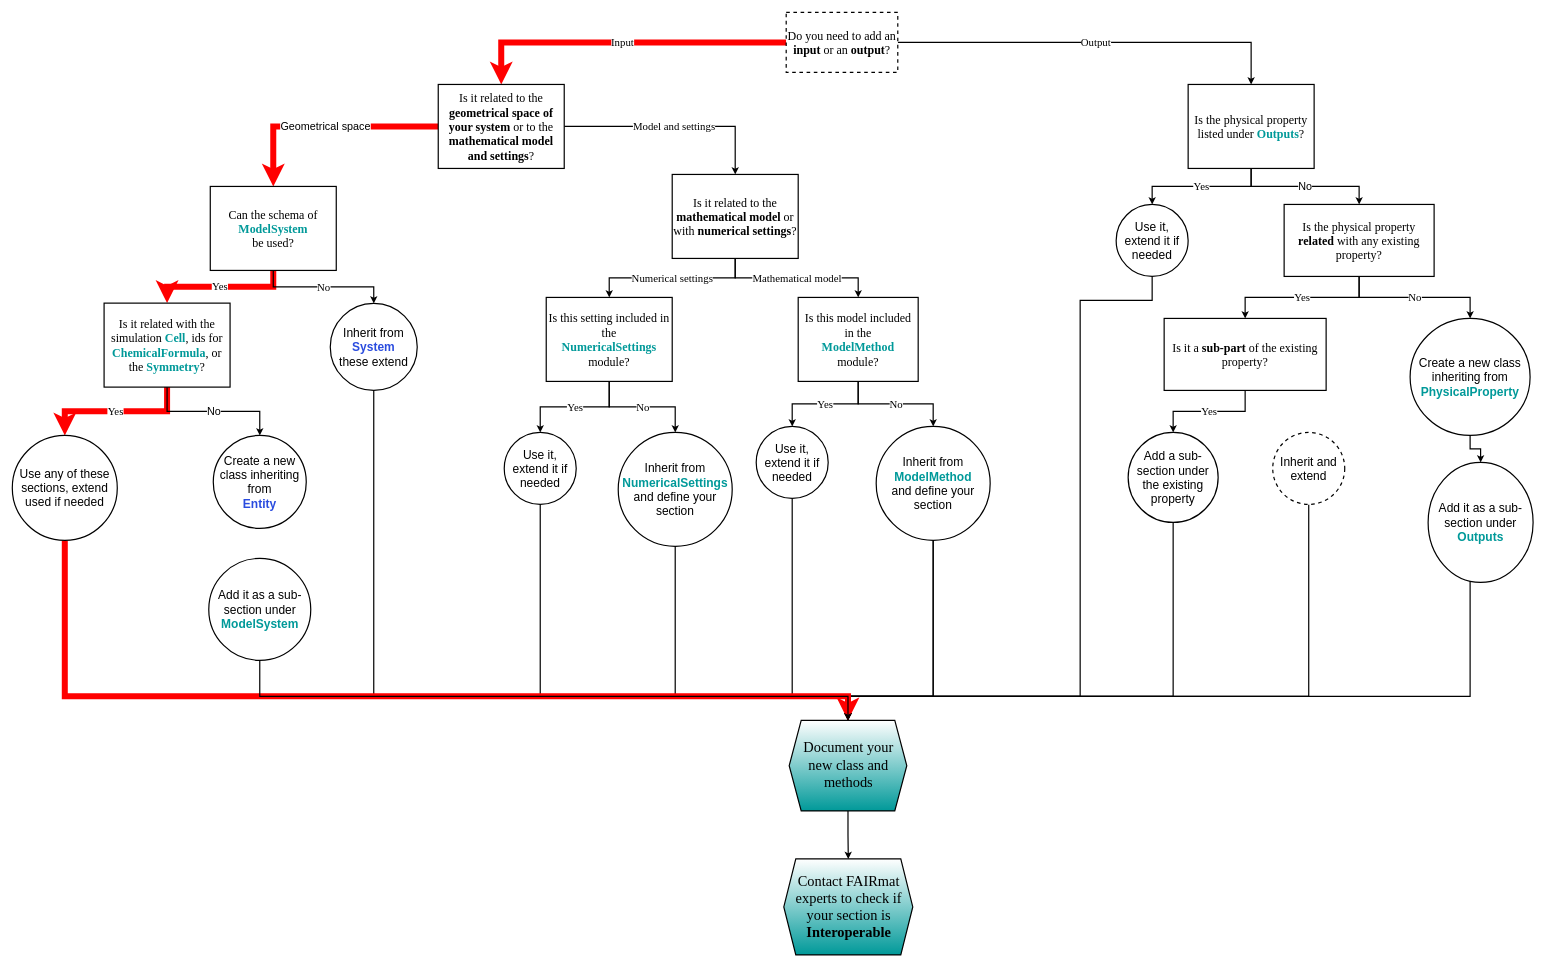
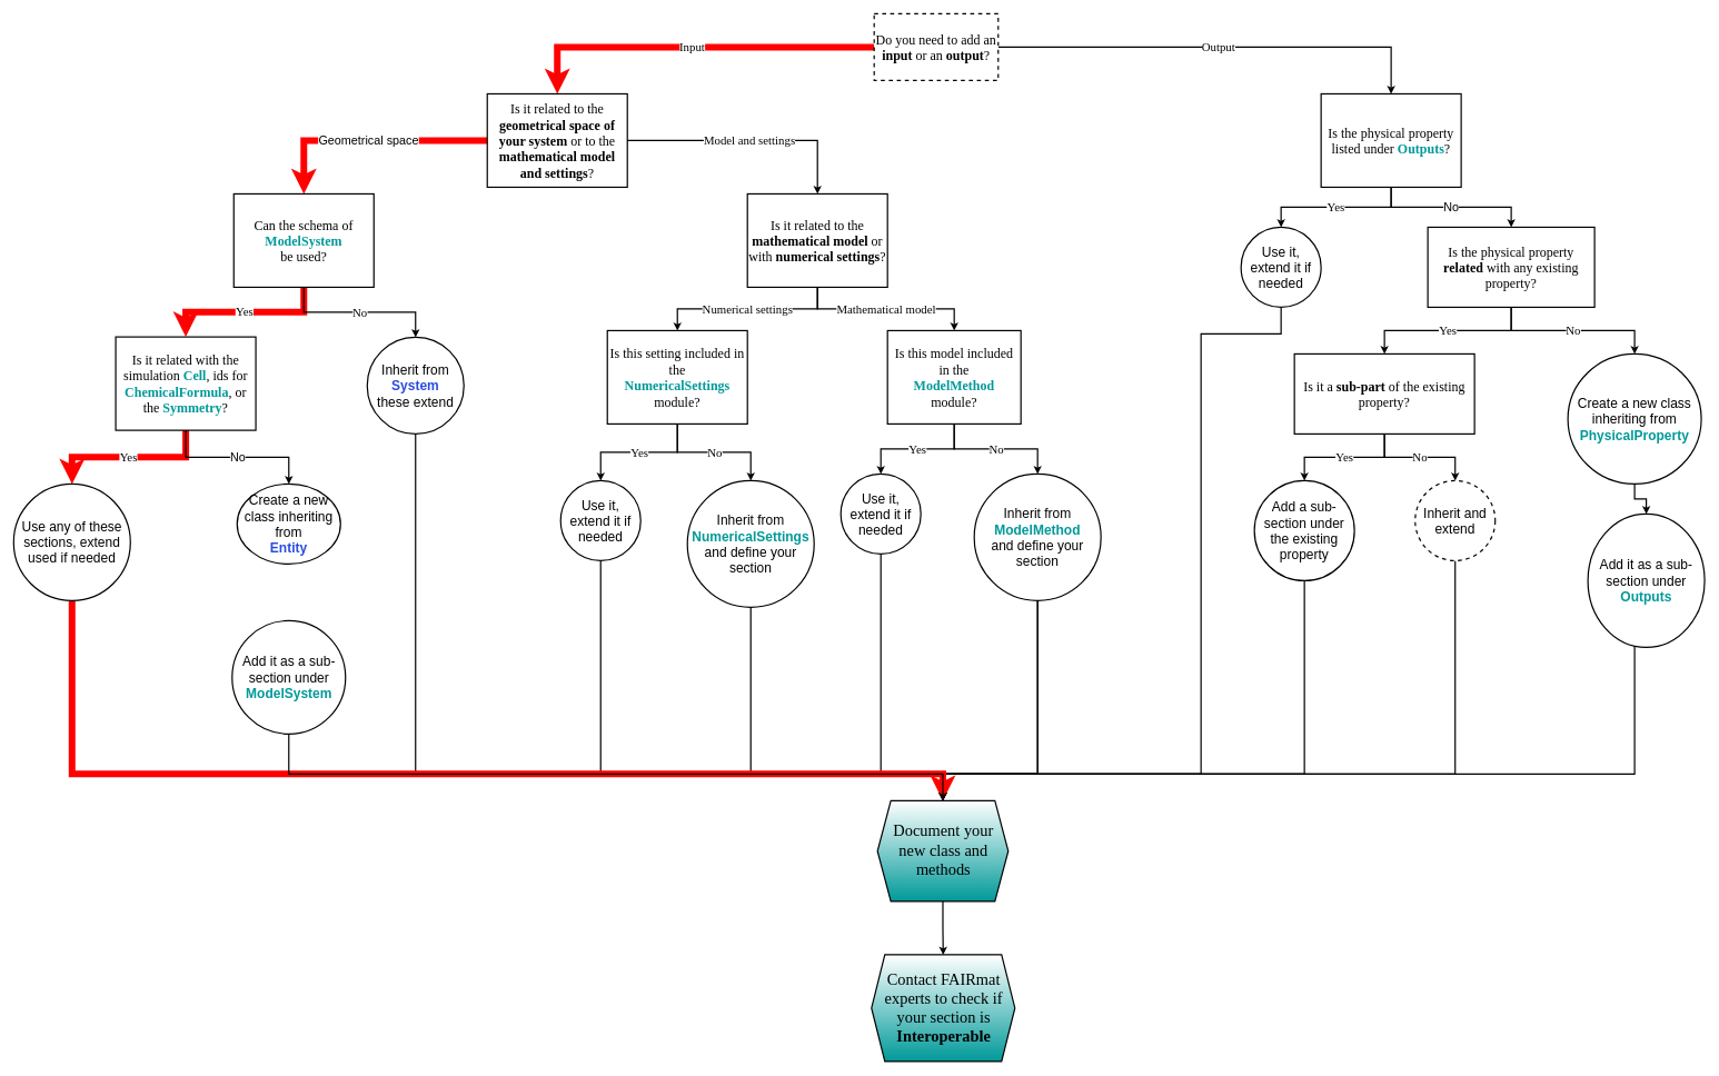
- <mxCell id="47" value="&lt;font face=&quot;Titillium Web&quot;&gt;&lt;span style=&quot;font-size: 20px;&quot;&gt;Can the schema of&lt;/span&gt;&lt;/font&gt;&lt;div&gt;&lt;font color=&quot;#009999&quot; face=&quot;Titillium Web&quot;&gt;&lt;span style=&quot;font-size: 20px;&quot;&gt;&lt;b&gt;ModelSystem&lt;/b&gt;&lt;/span&gt;&lt;/font&gt;&lt;div&gt;&lt;font face=&quot;Titillium Web&quot;&gt;&lt;span style=&quot;font-size: 20px;&quot;&gt;be used?&lt;/span&gt;&lt;/font&gt;&lt;/div&gt;&lt;/div&gt;" style="rounded=0;whiteSpace=wrap;html=1;strokeWidth=2;spacingLeft=1;spacingBottom=1;spacingRight=1;" parent="1" vertex="1"><mxGeometry x="350" y="310" width="210" height="140" as="geometry" /></mxCell>
+ <mxCell id="47" value="&lt;font face=&quot;Titillium Web&quot;&gt;&lt;span style=&quot;font-size: 20px;&quot;&gt;Can the schema of&lt;/span&gt;&lt;/font&gt;&lt;div&gt;&lt;font color=&quot;#009999&quot; face=&quot;Titillium Web&quot;&gt;&lt;span style=&quot;font-size: 20px;&quot;&gt;&lt;b&gt;ModelSystem&lt;/b&gt;&lt;/span&gt;&lt;/font&gt;&lt;div&gt;&lt;font face=&quot;Titillium Web&quot;&gt;&lt;span style=&quot;font-size: 20px;&quot;&gt;be used?&lt;/span&gt;&lt;/font&gt;&lt;/div&gt;&lt;/div&gt;" style="rounded=0;whiteSpace=wrap;html=1;strokeWidth=2;spacingLeft=1;spacingBottom=1;spacingRight=1;" parent="1" vertex="1"><mxGeometry x="350" y="290" width="210" height="140" as="geometry" /></mxCell>
+ <mxCell id="19" value="&lt;font face=&quot;Titillium Web&quot; style=&quot;font-size: 18px;&quot;&gt;No&lt;/font&gt;" style="edgeStyle=orthogonalEdgeStyle;rounded=0;orthogonalLoop=1;jettySize=auto;html=1;strokeWidth=2;" parent="1" source="20" target="22" edge="1"><mxGeometry relative="1" as="geometry" /></mxCell>
- <mxCell id="55" value="&lt;font style=&quot;font-size: 20px;&quot;&gt;Create a new class inheriting from&lt;/font&gt;&lt;div&gt;&lt;font color=&quot;#2a4cdf&quot; style=&quot;font-size: 20px;&quot;&gt;&lt;b&gt;Entity&lt;/b&gt;&lt;/font&gt;&lt;/div&gt;" style="ellipse;whiteSpace=wrap;html=1;strokeWidth=2;spacingLeft=1;spacingBottom=1;spacingRight=1;" parent="1" vertex="1"><mxGeometry x="355" y="725" width="155" height="155" as="geometry" /></mxCell>
+ <mxCell id="55" value="&lt;font style=&quot;font-size: 20px;&quot;&gt;Create a new class inheriting from&lt;/font&gt;&lt;div&gt;&lt;font color=&quot;#2a4cdf&quot; style=&quot;font-size: 20px;&quot;&gt;&lt;b&gt;Entity&lt;/b&gt;&lt;/font&gt;&lt;/div&gt;" style="ellipse;whiteSpace=wrap;html=1;strokeWidth=2;spacingLeft=1;spacingBottom=1;spacingRight=1;" parent="1" vertex="1"><mxGeometry x="355" y="725" width="155" height="120" as="geometry" /></mxCell>
